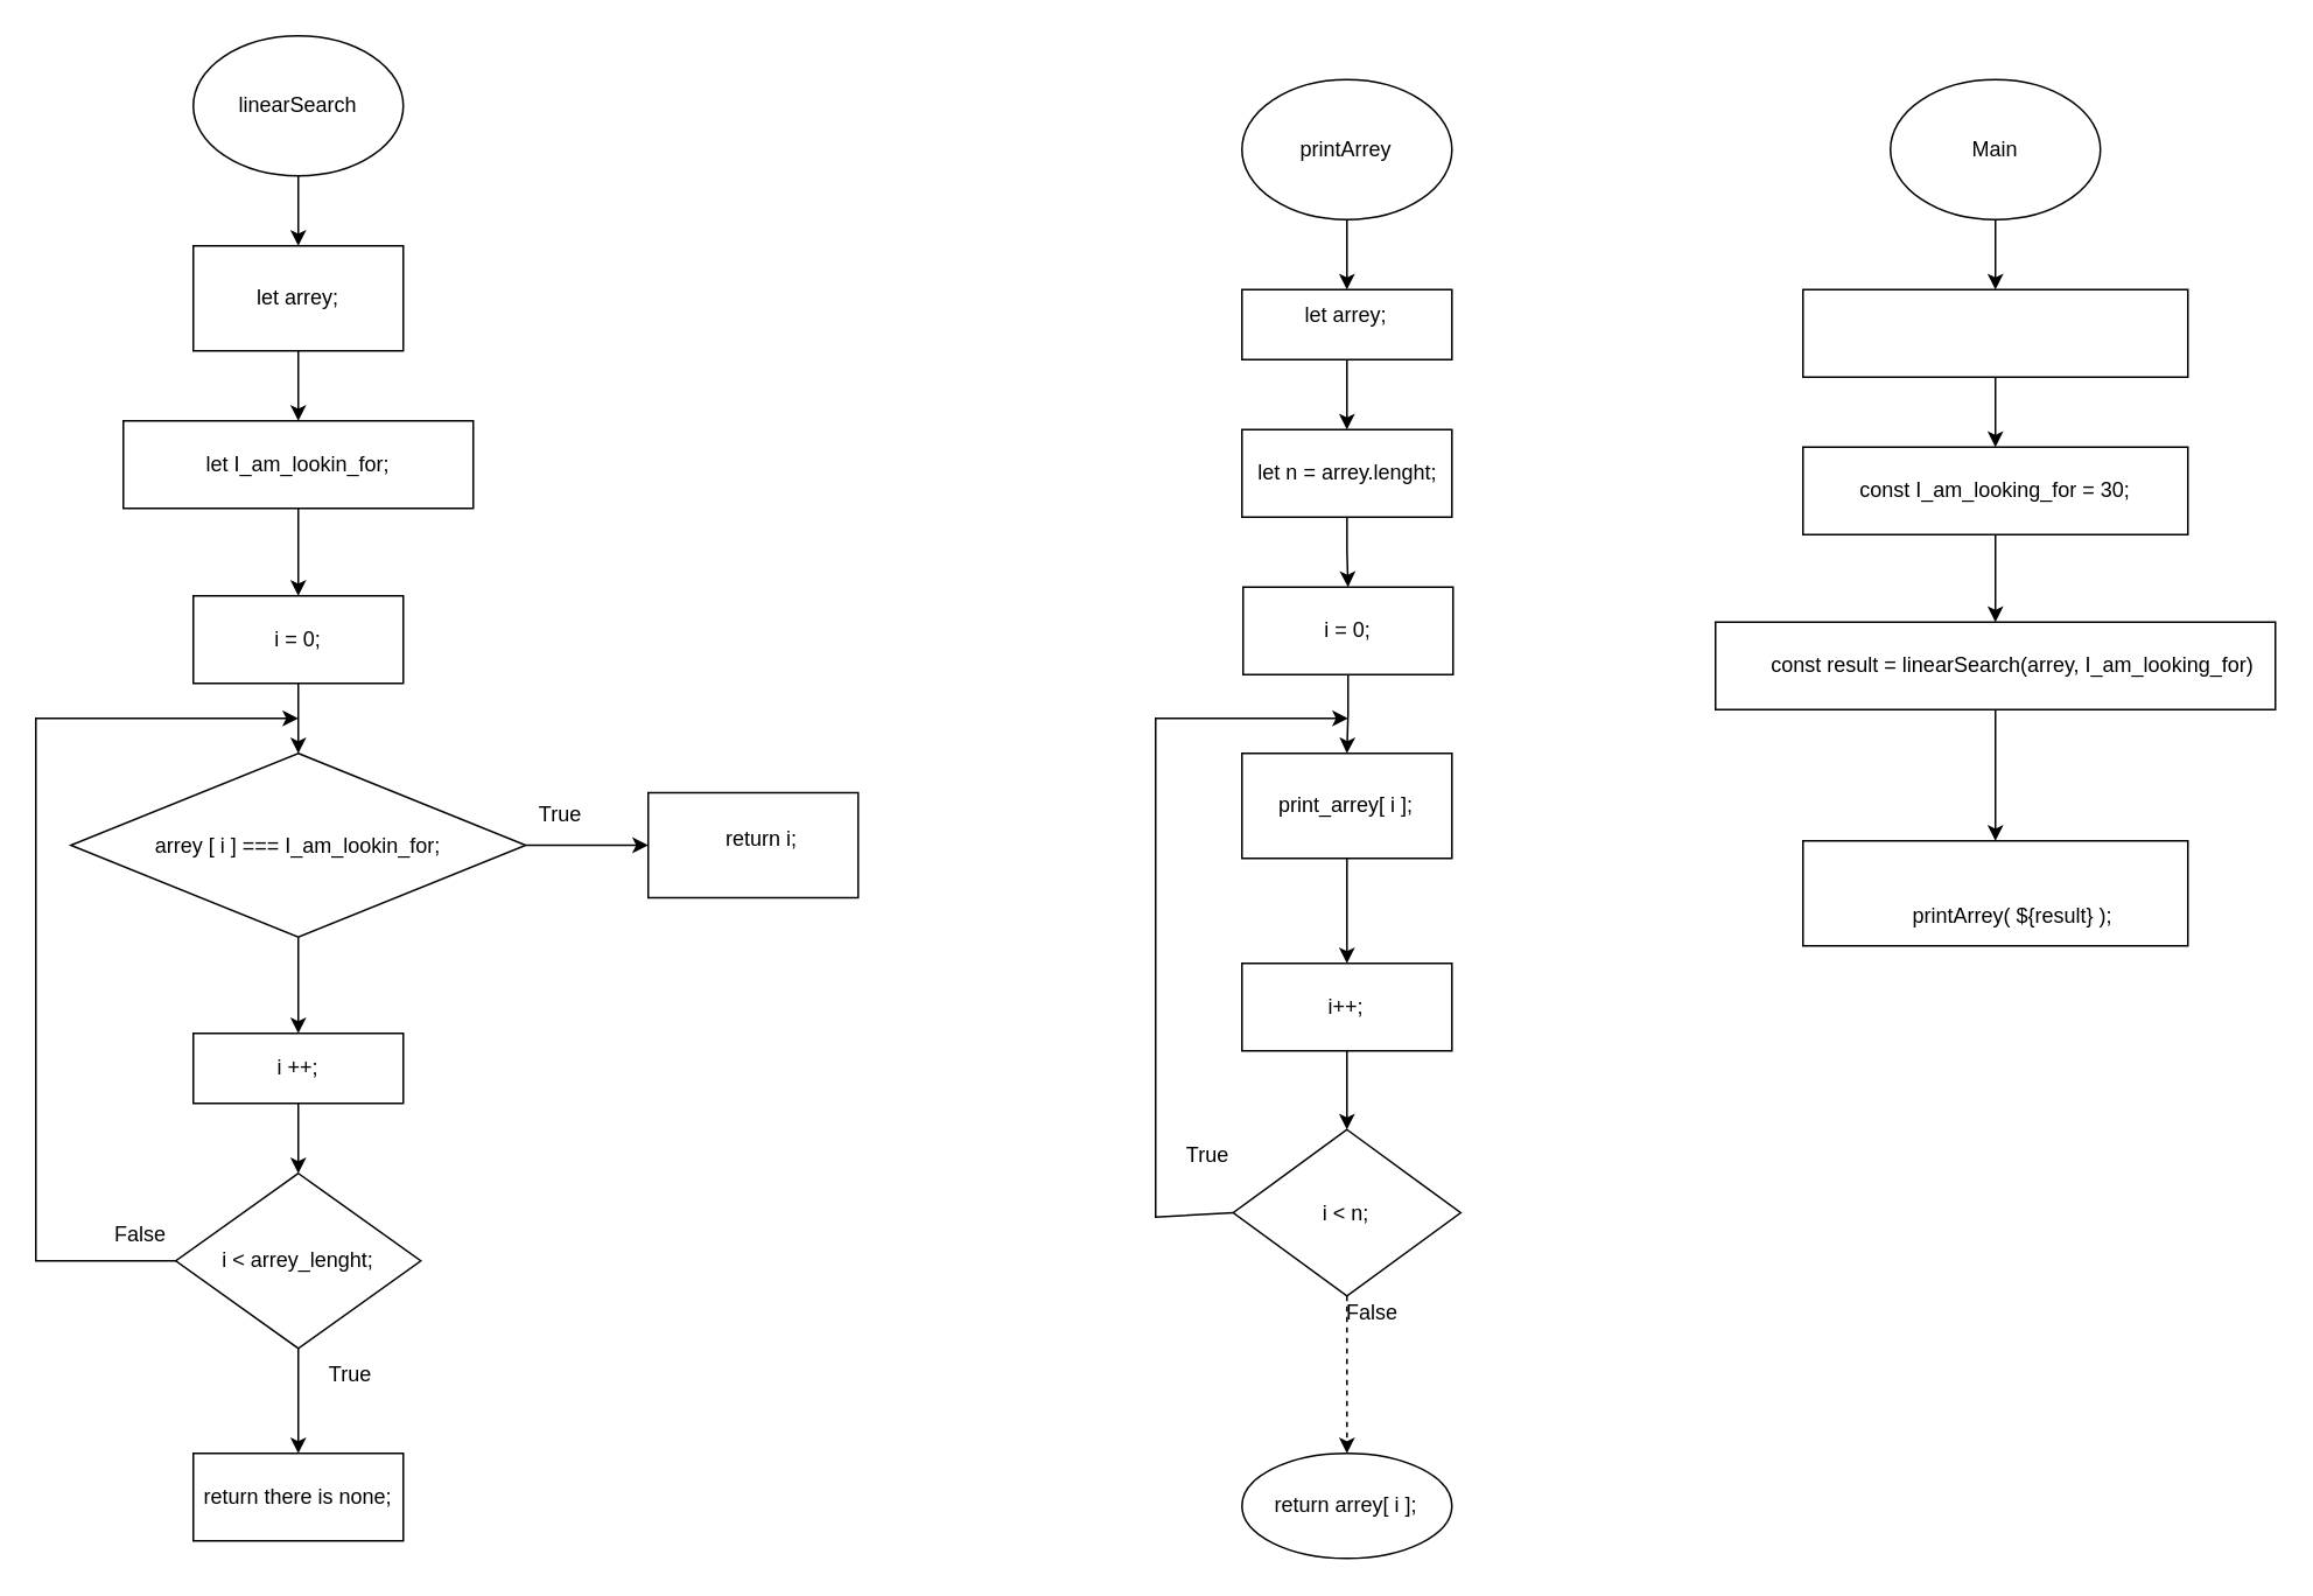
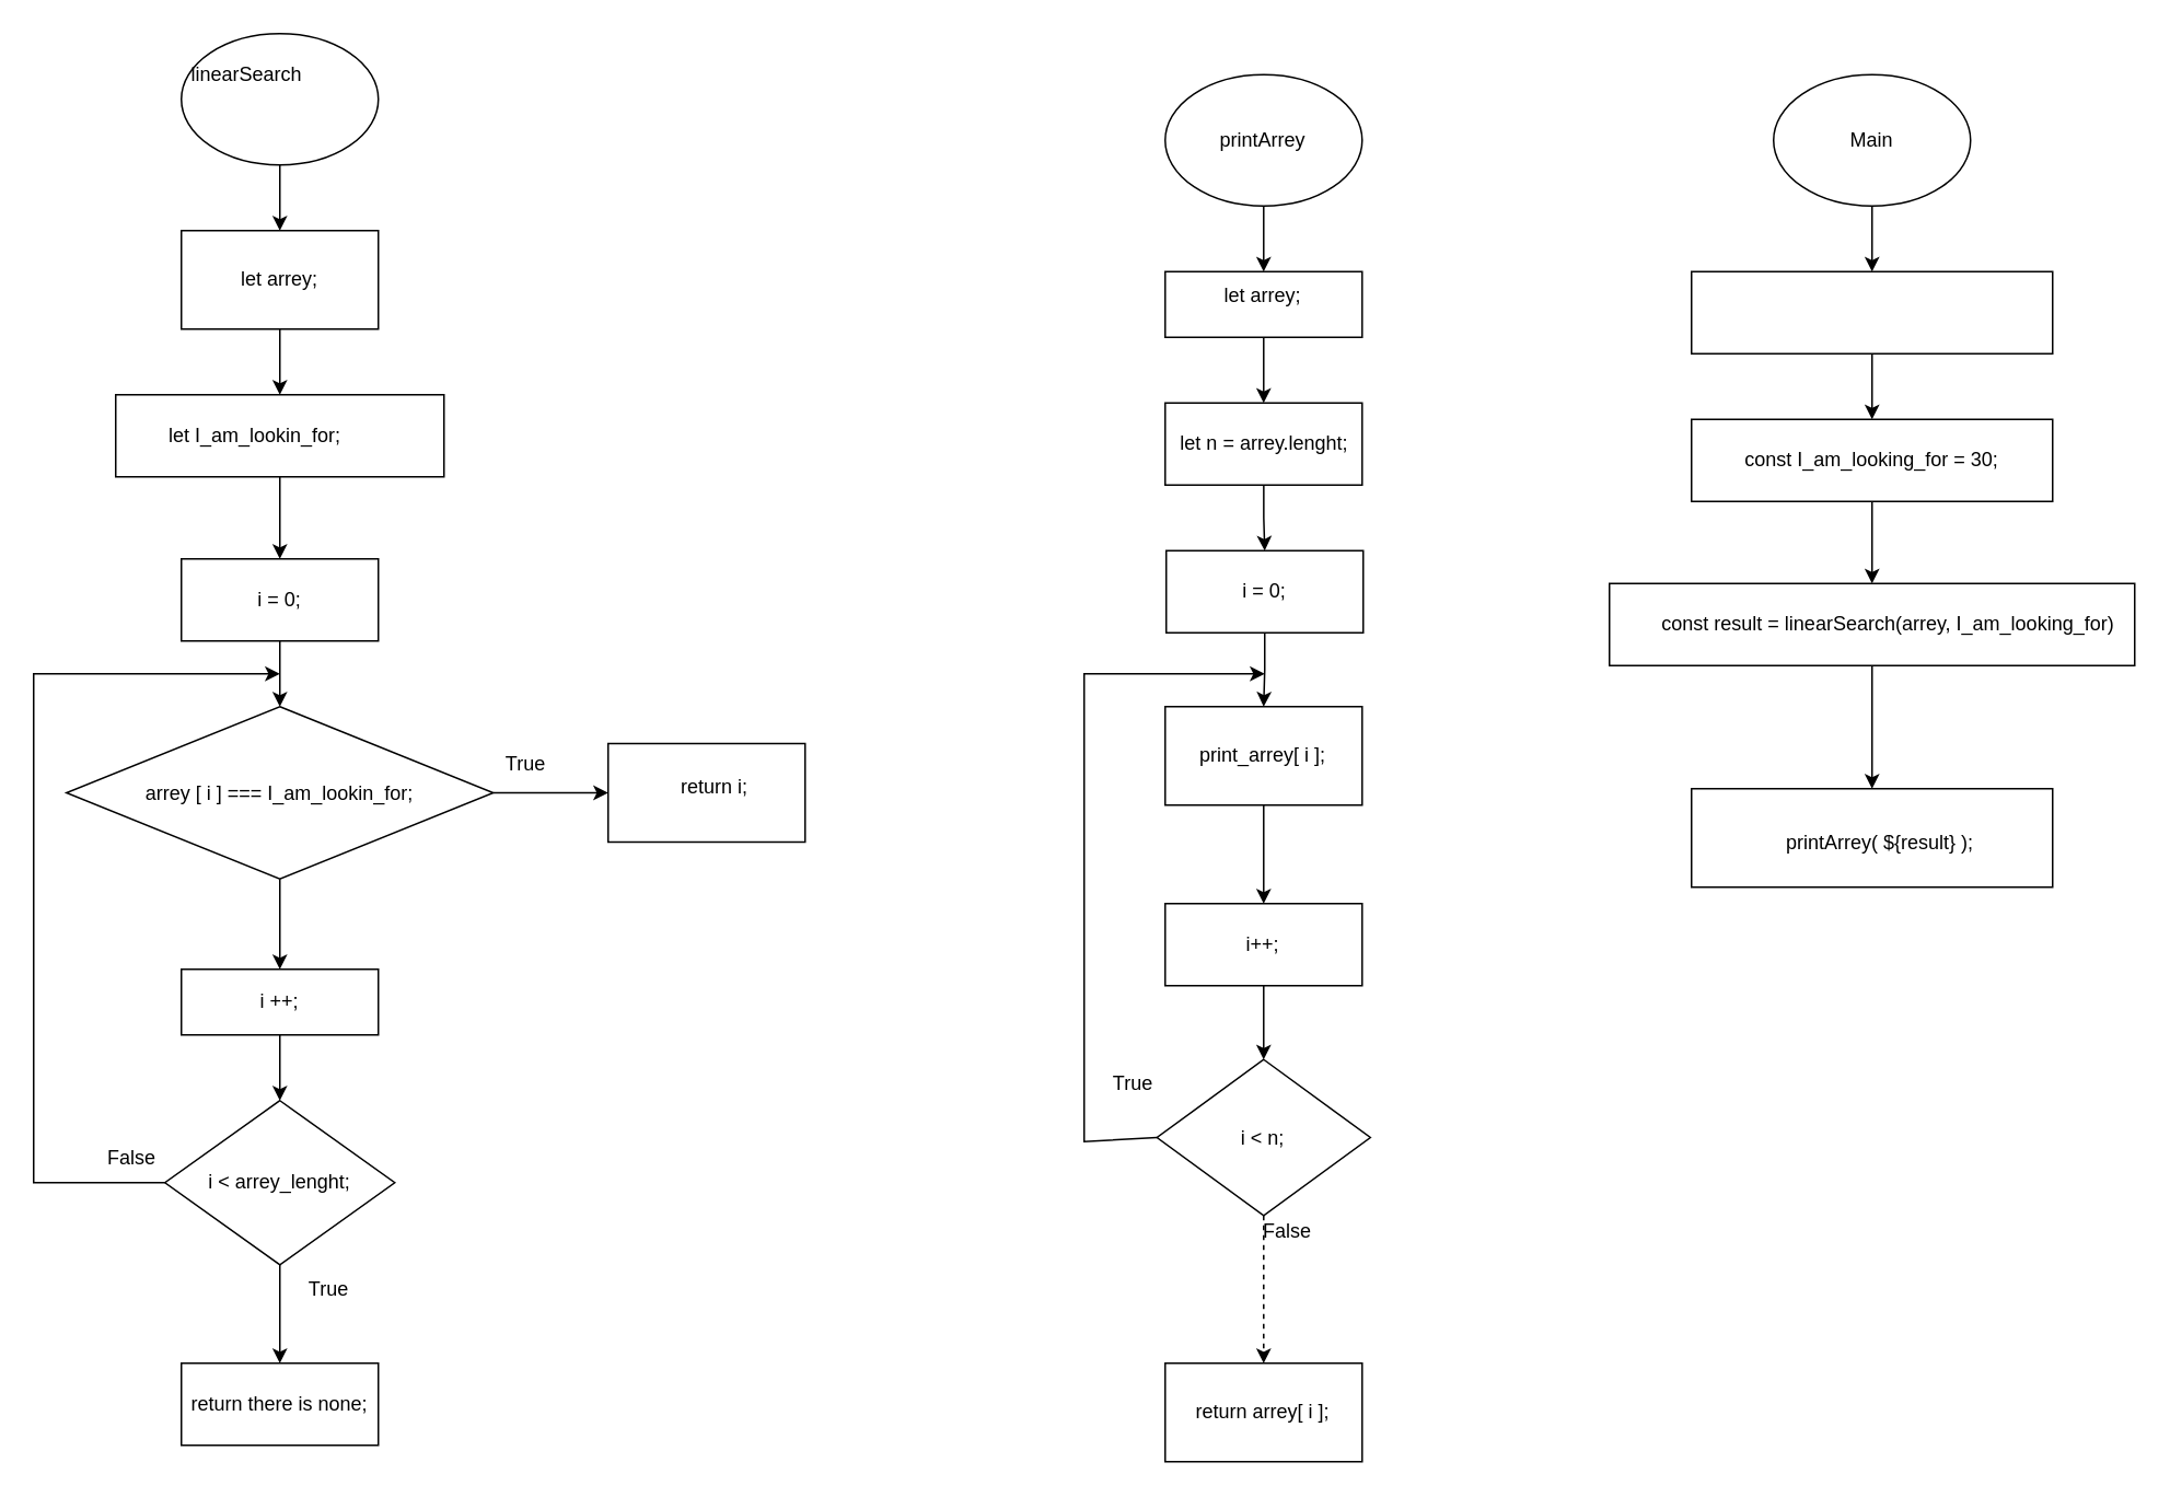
- <mxCell id="4" value="linearSearch" style="text;html=1;align=center;verticalAlign=middle;whiteSpace=wrap;rounded=0;" vertex="1" parent="1"><mxGeometry x="140" y="45" width="60" height="30" as="geometry" /></mxCell>
+ <mxCell id="4" value="linearSearch" style="text;html=1;align=center;verticalAlign=middle;whiteSpace=wrap;rounded=0;" vertex="1" parent="1"><mxGeometry x="120" y="30" width="60" height="30" as="geometry" /></mxCell>
- <mxCell id="12" value="let I_am_lookin_for;" style="text;html=1;align=center;verticalAlign=middle;whiteSpace=wrap;rounded=0;" vertex="1" parent="1"><mxGeometry x="90" y="250" width="160" height="30" as="geometry" /></mxCell>
+ <mxCell id="12" value="let I_am_lookin_for;" style="text;html=1;align=center;verticalAlign=middle;whiteSpace=wrap;rounded=0;" vertex="1" parent="1"><mxGeometry x="75" y="250" width="160" height="30" as="geometry" /></mxCell>
- <mxCell id="66" value="printArrey( ${result} );" style="text;html=1;align=center;verticalAlign=middle;whiteSpace=wrap;rounded=0;" vertex="1" parent="1"><mxGeometry x="1075" y="507.5" width="150" height="30" as="geometry" /></mxCell>
+ <mxCell id="66" value="printArrey( ${result} );" style="text;html=1;align=center;verticalAlign=middle;whiteSpace=wrap;rounded=0;" vertex="1" parent="1"><mxGeometry x="1070" y="497.5" width="150" height="30" as="geometry" /></mxCell>
- <mxCell id="49" value="return arrey[ i ];" style="ellipse;whiteSpace=wrap;html=1;" vertex="1" parent="1"><mxGeometry x="709.36" y="830" width="120" height="60" as="geometry" /></mxCell>
+ <mxCell id="49" value="return arrey[ i ];" style="whiteSpace=wrap;html=1;" vertex="1" parent="1"><mxGeometry x="709.36" y="830" width="120" height="60" as="geometry" /></mxCell>
